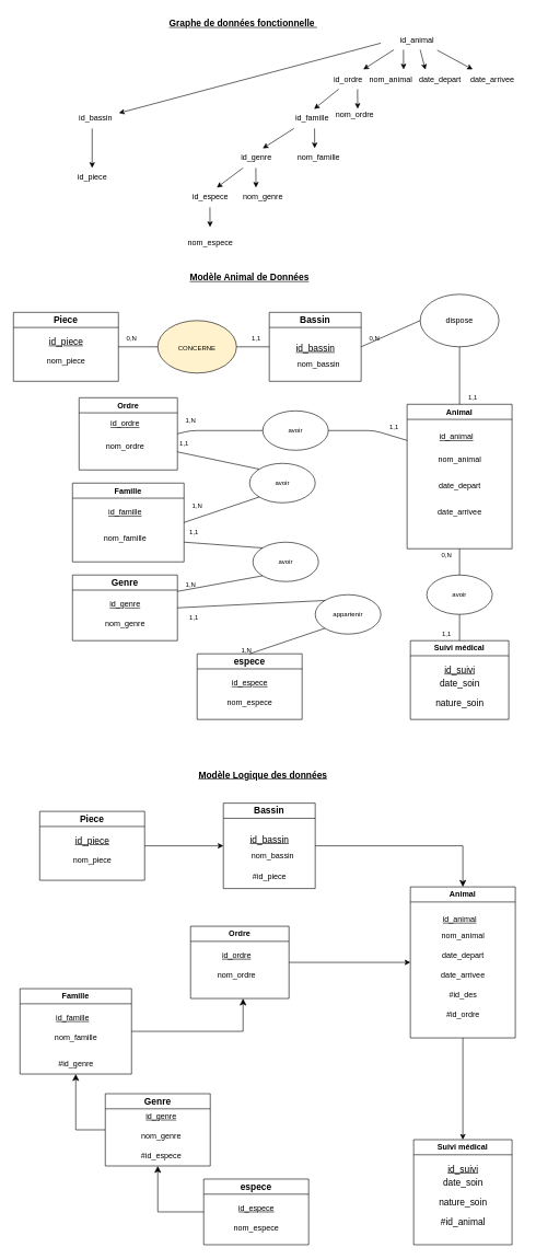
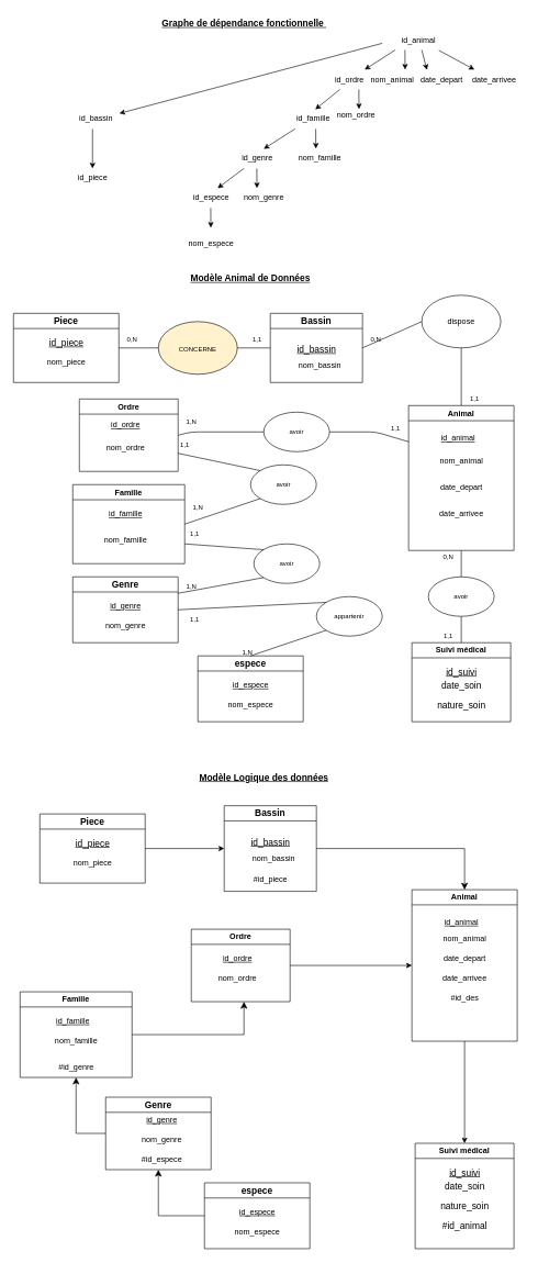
- <mxCell id="60" value="&lt;span style=&quot;font-size: 14px;&quot;&gt;&lt;b&gt;&lt;u&gt;Graphe de données fonctionnelle&amp;nbsp;&lt;/u&gt;&lt;/b&gt;&lt;/span&gt;" style="text;html=1;align=center;verticalAlign=middle;resizable=0;points=[];autosize=1;strokeColor=none;fillColor=none;fontSize=10;" parent="1" vertex="1"><mxGeometry x="235" y="20" width="270" height="30" as="geometry" /></mxCell>
+ <mxCell id="60" value="&lt;span style=&quot;font-size: 14px;&quot;&gt;&lt;b&gt;&lt;u&gt;Graphe de dépendance fonctionnelle&amp;nbsp;&lt;/u&gt;&lt;/b&gt;&lt;/span&gt;" style="text;html=1;align=center;verticalAlign=middle;resizable=0;points=[];autosize=1;strokeColor=none;fillColor=none;fontSize=10;" parent="1" vertex="1"><mxGeometry x="235" y="20" width="270" height="30" as="geometry" /></mxCell>
- <mxCell id="119" value="#id_ordre" style="text;html=1;align=center;verticalAlign=middle;resizable=0;points=[];autosize=1;strokeColor=none;fillColor=none;fontSize=12;" parent="113" vertex="1"><mxGeometry x="45" y="180" width="70" height="30" as="geometry" /></mxCell>
